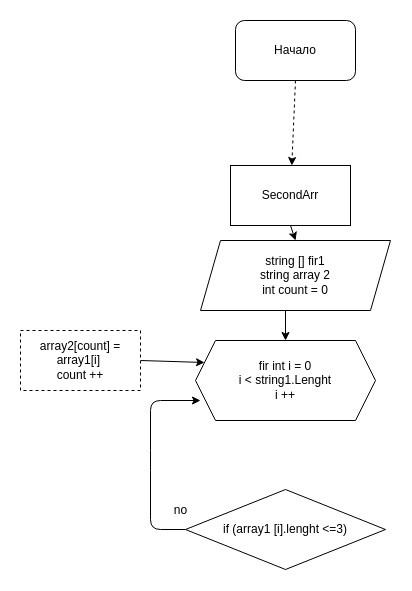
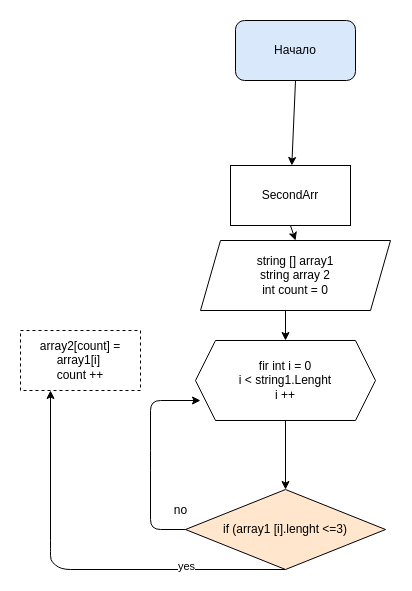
- <mxCell id="3" value="Начало&lt;br&gt;" style="rounded=1;whiteSpace=wrap;html=1;" vertex="1" parent="1"><mxGeometry x="235" y="20" width="120" height="60" as="geometry" /></mxCell>
+ <mxCell id="3" value="Начало&lt;br&gt;" style="rounded=1;whiteSpace=wrap;html=1;fillColor=#dae8fc;" vertex="1" parent="1"><mxGeometry x="235" y="20" width="120" height="60" as="geometry" /></mxCell>
- <mxCell id="2" style="edgeStyle=none;html=1;exitX=0.5;exitY=1;exitDx=0;exitDy=0;dashed=1;" edge="1" parent="1" source="3" target="5"><mxGeometry relative="1" as="geometry" /></mxCell>
+ <mxCell id="2" style="edgeStyle=none;html=1;exitX=0.5;exitY=1;exitDx=0;exitDy=0;" edge="1" parent="1" source="3" target="5"><mxGeometry relative="1" as="geometry" /></mxCell>
- <mxCell id="7" value="string [] fir1&lt;br&gt;string array 2&lt;br&gt;int count = 0" style="shape=parallelogram;perimeter=parallelogramPerimeter;whiteSpace=wrap;html=1;fixedSize=1;" vertex="1" parent="1"><mxGeometry x="200" y="240" width="190" height="70" as="geometry" /></mxCell>
+ <mxCell id="7" value="string [] array1&lt;br&gt;string array 2&lt;br&gt;int count = 0" style="shape=parallelogram;perimeter=parallelogramPerimeter;whiteSpace=wrap;html=1;fixedSize=1;" vertex="1" parent="1"><mxGeometry x="200" y="240" width="190" height="70" as="geometry" /></mxCell>
- <mxCell id="14" style="edgeStyle=none;html=1;exitX=1;exitY=0.5;exitDx=0;exitDy=0;entryX=0;entryY=0.25;entryDx=0;entryDy=0;" edge="1" parent="1" source="15" target="9"><mxGeometry relative="1" as="geometry" /></mxCell>
+ <mxCell id="8" style="edgeStyle=none;html=1;exitX=0.5;exitY=1;exitDx=0;exitDy=0;entryX=0.5;entryY=0;entryDx=0;entryDy=0;" edge="1" parent="1" source="9" target="13"><mxGeometry relative="1" as="geometry" /></mxCell>
- <mxCell id="13" value="if (array1 [i].lenght &amp;lt;=3)" style="rhombus;whiteSpace=wrap;html=1;" vertex="1" parent="1"><mxGeometry x="185" y="489" width="200" height="80" as="geometry" /></mxCell>
+ <mxCell id="13" value="if (array1 [i].lenght &amp;lt;=3)" style="rhombus;whiteSpace=wrap;html=1;fillColor=#ffe6cc;" vertex="1" parent="1"><mxGeometry x="185" y="489" width="200" height="80" as="geometry" /></mxCell>
+ <mxCell id="10" style="edgeStyle=none;html=1;exitX=0.5;exitY=1;exitDx=0;exitDy=0;entryX=0.25;entryY=1;entryDx=0;entryDy=0;" edge="1" parent="1" source="13" target="15"><mxGeometry relative="1" as="geometry"><mxPoint x="50" y="420" as="targetPoint" /><Array as="points"><mxPoint x="60" y="569" /><mxPoint x="50" y="560" /><mxPoint x="50" y="550" /></Array></mxGeometry></mxCell>
+ <mxCell id="11" value="yes" style="edgeLabel;html=1;align=center;verticalAlign=middle;resizable=0;points=[];" vertex="1" connectable="0" parent="10"><mxGeometry x="-0.508" y="-4" relative="1" as="geometry"><mxPoint as="offset" /></mxGeometry></mxCell>
